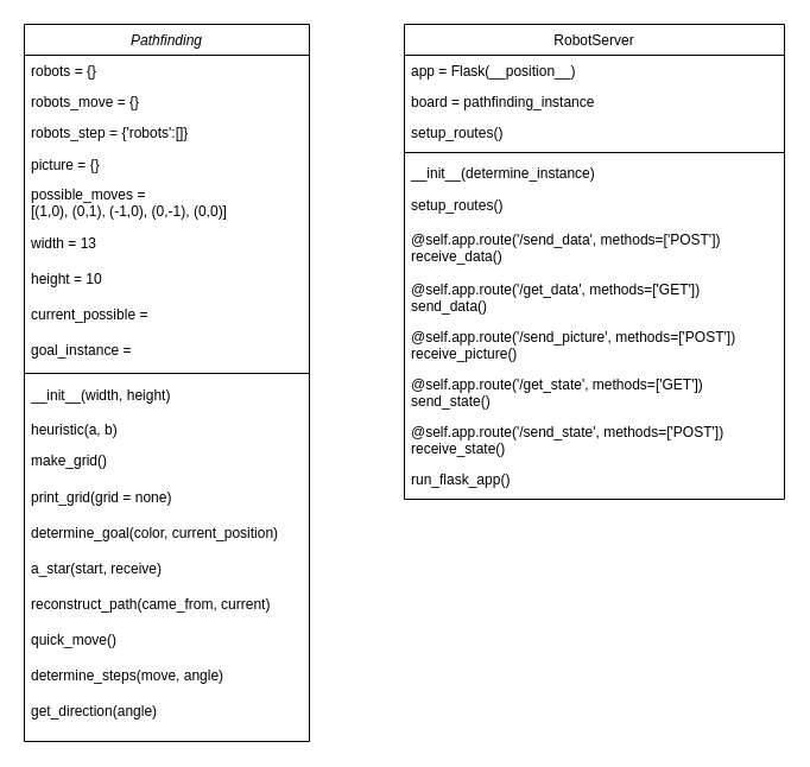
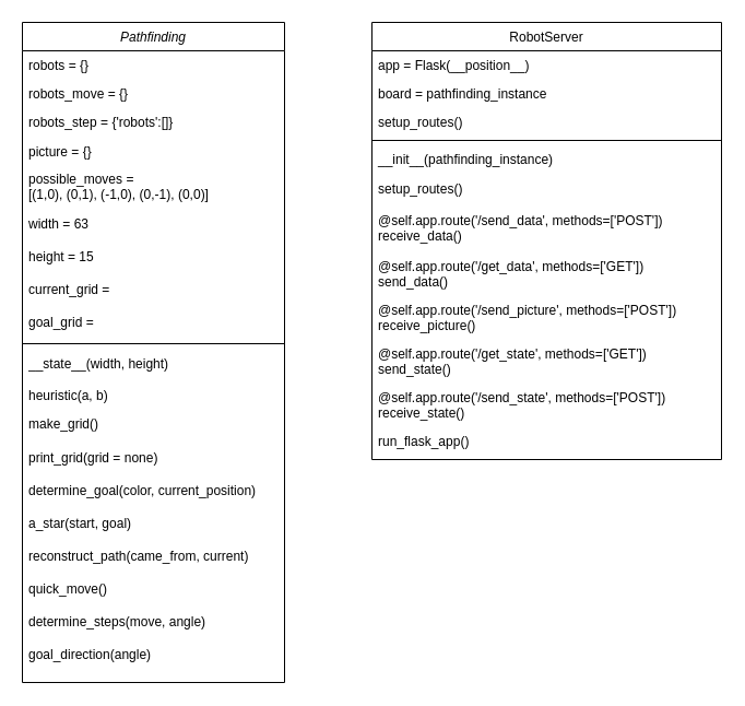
- <mxCell id="28" value="__init__(determine_instance)" style="text;align=left;verticalAlign=top;spacingLeft=4;spacingRight=4;overflow=hidden;rotatable=0;points=[[0,0.5],[1,0.5]];portConstraint=eastwest;" parent="23" vertex="1"><mxGeometry y="112" width="320" height="26" as="geometry" /></mxCell>
+ <mxCell id="28" value="__init__(pathfinding_instance)" style="text;align=left;verticalAlign=top;spacingLeft=4;spacingRight=4;overflow=hidden;rotatable=0;points=[[0,0.5],[1,0.5]];portConstraint=eastwest;" parent="23" vertex="1"><mxGeometry y="112" width="320" height="26" as="geometry" /></mxCell>
- <mxCell id="8" value="width = 13" style="text;strokeColor=none;fillColor=none;align=left;verticalAlign=middle;spacingLeft=4;spacingRight=4;overflow=hidden;points=[[0,0.5],[1,0.5]];portConstraint=eastwest;rotatable=0;whiteSpace=wrap;html=1;" vertex="1" parent="2"><mxGeometry y="170" width="240" height="30" as="geometry" /></mxCell>
+ <mxCell id="8" value="width = 63" style="text;strokeColor=none;fillColor=none;align=left;verticalAlign=middle;spacingLeft=4;spacingRight=4;overflow=hidden;points=[[0,0.5],[1,0.5]];portConstraint=eastwest;rotatable=0;whiteSpace=wrap;html=1;" vertex="1" parent="2"><mxGeometry y="170" width="240" height="30" as="geometry" /></mxCell>
- <mxCell id="9" value="height = 10" style="text;strokeColor=none;fillColor=none;align=left;verticalAlign=middle;spacingLeft=4;spacingRight=4;overflow=hidden;points=[[0,0.5],[1,0.5]];portConstraint=eastwest;rotatable=0;whiteSpace=wrap;html=1;" vertex="1" parent="2"><mxGeometry y="200" width="240" height="30" as="geometry" /></mxCell>
+ <mxCell id="9" value="height = 15" style="text;strokeColor=none;fillColor=none;align=left;verticalAlign=middle;spacingLeft=4;spacingRight=4;overflow=hidden;points=[[0,0.5],[1,0.5]];portConstraint=eastwest;rotatable=0;whiteSpace=wrap;html=1;" vertex="1" parent="2"><mxGeometry y="200" width="240" height="30" as="geometry" /></mxCell>
- <mxCell id="10" value="current_possible =&amp;nbsp;" style="text;strokeColor=none;fillColor=none;align=left;verticalAlign=middle;spacingLeft=4;spacingRight=4;overflow=hidden;points=[[0,0.5],[1,0.5]];portConstraint=eastwest;rotatable=0;whiteSpace=wrap;html=1;" vertex="1" parent="2"><mxGeometry y="230" width="240" height="30" as="geometry" /></mxCell>
+ <mxCell id="10" value="current_grid =&amp;nbsp;" style="text;strokeColor=none;fillColor=none;align=left;verticalAlign=middle;spacingLeft=4;spacingRight=4;overflow=hidden;points=[[0,0.5],[1,0.5]];portConstraint=eastwest;rotatable=0;whiteSpace=wrap;html=1;" vertex="1" parent="2"><mxGeometry y="230" width="240" height="30" as="geometry" /></mxCell>
- <mxCell id="11" value="goal_instance =&amp;nbsp;" style="text;strokeColor=none;fillColor=none;align=left;verticalAlign=middle;spacingLeft=4;spacingRight=4;overflow=hidden;points=[[0,0.5],[1,0.5]];portConstraint=eastwest;rotatable=0;whiteSpace=wrap;html=1;" vertex="1" parent="2"><mxGeometry y="260" width="240" height="30" as="geometry" /></mxCell>
+ <mxCell id="11" value="goal_grid =&amp;nbsp;" style="text;strokeColor=none;fillColor=none;align=left;verticalAlign=middle;spacingLeft=4;spacingRight=4;overflow=hidden;points=[[0,0.5],[1,0.5]];portConstraint=eastwest;rotatable=0;whiteSpace=wrap;html=1;" vertex="1" parent="2"><mxGeometry y="260" width="240" height="30" as="geometry" /></mxCell>
- <mxCell id="13" value="__init__(width, height)" style="text;strokeColor=none;fillColor=none;align=left;verticalAlign=middle;spacingLeft=4;spacingRight=4;overflow=hidden;points=[[0,0.5],[1,0.5]];portConstraint=eastwest;rotatable=0;whiteSpace=wrap;html=1;" vertex="1" parent="2"><mxGeometry y="298" width="240" height="30" as="geometry" /></mxCell>
+ <mxCell id="13" value="__state__(width, height)" style="text;strokeColor=none;fillColor=none;align=left;verticalAlign=middle;spacingLeft=4;spacingRight=4;overflow=hidden;points=[[0,0.5],[1,0.5]];portConstraint=eastwest;rotatable=0;whiteSpace=wrap;html=1;" vertex="1" parent="2"><mxGeometry y="298" width="240" height="30" as="geometry" /></mxCell>
- <mxCell id="18" value="a_star(start, receive)" style="text;strokeColor=none;fillColor=none;align=left;verticalAlign=middle;spacingLeft=4;spacingRight=4;overflow=hidden;points=[[0,0.5],[1,0.5]];portConstraint=eastwest;rotatable=0;whiteSpace=wrap;html=1;" vertex="1" parent="2"><mxGeometry y="444" width="240" height="30" as="geometry" /></mxCell>
+ <mxCell id="18" value="a_star(start, goal)" style="text;strokeColor=none;fillColor=none;align=left;verticalAlign=middle;spacingLeft=4;spacingRight=4;overflow=hidden;points=[[0,0.5],[1,0.5]];portConstraint=eastwest;rotatable=0;whiteSpace=wrap;html=1;" vertex="1" parent="2"><mxGeometry y="444" width="240" height="30" as="geometry" /></mxCell>
- <mxCell id="22" value="get_direction(angle)" style="text;strokeColor=none;fillColor=none;align=left;verticalAlign=middle;spacingLeft=4;spacingRight=4;overflow=hidden;points=[[0,0.5],[1,0.5]];portConstraint=eastwest;rotatable=0;whiteSpace=wrap;html=1;" vertex="1" parent="2"><mxGeometry y="564" width="240" height="30" as="geometry" /></mxCell>
+ <mxCell id="22" value="goal_direction(angle)" style="text;strokeColor=none;fillColor=none;align=left;verticalAlign=middle;spacingLeft=4;spacingRight=4;overflow=hidden;points=[[0,0.5],[1,0.5]];portConstraint=eastwest;rotatable=0;whiteSpace=wrap;html=1;" vertex="1" parent="2"><mxGeometry y="564" width="240" height="30" as="geometry" /></mxCell>
